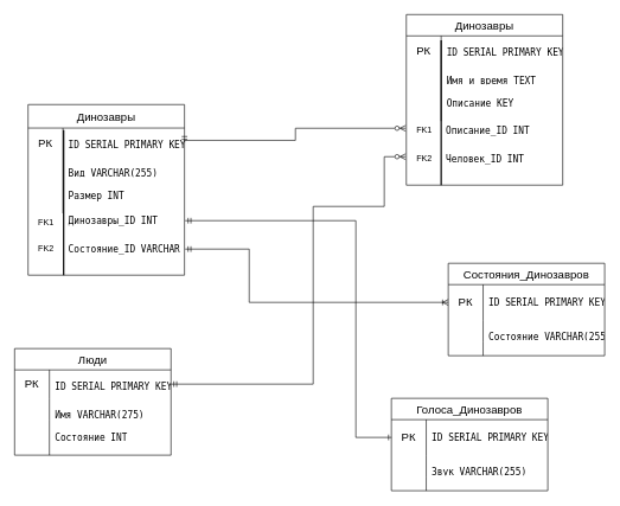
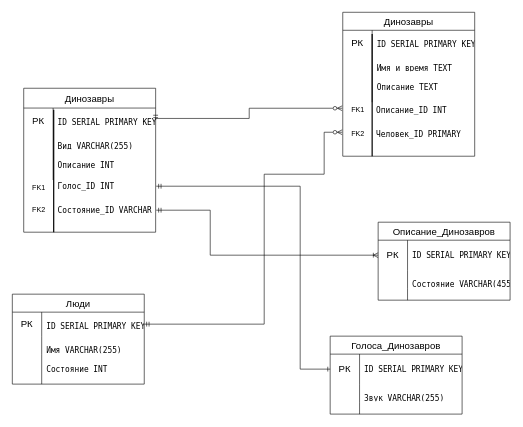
- <mxCell id="62" value="&lt;pre style=&quot;color: rgb(169, 183, 198); font-family: &amp;quot;JetBrains Mono&amp;quot;, monospace; font-size: 9.8pt;&quot;&gt;&lt;font color=&quot;#000000&quot;&gt;Описание KEY&lt;/font&gt;&lt;/pre&gt;" style="shape=partialRectangle;html=1;whiteSpace=wrap;connectable=0;fillColor=none;top=0;left=0;bottom=0;right=0;align=left;spacingLeft=6;overflow=hidden;strokeColor=inherit;fontSize=16;" parent="60" vertex="1"><mxGeometry x="49" width="171" height="50" as="geometry"><mxRectangle width="171" height="50" as="alternateBounds" /></mxGeometry></mxCell>
+ <mxCell id="62" value="&lt;pre style=&quot;color: rgb(169, 183, 198); font-family: &amp;quot;JetBrains Mono&amp;quot;, monospace; font-size: 9.8pt;&quot;&gt;&lt;font color=&quot;#000000&quot;&gt;Описание TEXT&lt;/font&gt;&lt;/pre&gt;" style="shape=partialRectangle;html=1;whiteSpace=wrap;connectable=0;fillColor=none;top=0;left=0;bottom=0;right=0;align=left;spacingLeft=6;overflow=hidden;strokeColor=inherit;fontSize=16;" parent="60" vertex="1"><mxGeometry x="49" width="171" height="50" as="geometry"><mxRectangle width="171" height="50" as="alternateBounds" /></mxGeometry></mxCell>
- <mxCell id="65" value="&lt;pre style=&quot;color: rgb(169, 183, 198); font-family: &amp;quot;JetBrains Mono&amp;quot;, monospace; font-size: 9.8pt;&quot;&gt;&lt;font color=&quot;#000000&quot;&gt;Человек_ID INT&lt;/font&gt;&lt;/pre&gt;" style="shape=partialRectangle;html=1;whiteSpace=wrap;connectable=0;fillColor=none;top=0;left=0;bottom=0;right=0;align=left;spacingLeft=6;overflow=hidden;strokeColor=inherit;fontSize=16;" parent="52" vertex="1"><mxGeometry x="49" y="180.004" width="171" height="46.154" as="geometry"><mxRectangle width="171" height="50" as="alternateBounds" /></mxGeometry></mxCell>
+ <mxCell id="65" value="&lt;pre style=&quot;color: rgb(169, 183, 198); font-family: &amp;quot;JetBrains Mono&amp;quot;, monospace; font-size: 9.8pt;&quot;&gt;&lt;font color=&quot;#000000&quot;&gt;Человек_ID PRIMARY&lt;/font&gt;&lt;/pre&gt;" style="shape=partialRectangle;html=1;whiteSpace=wrap;connectable=0;fillColor=none;top=0;left=0;bottom=0;right=0;align=left;spacingLeft=6;overflow=hidden;strokeColor=inherit;fontSize=16;" parent="52" vertex="1"><mxGeometry x="49" y="180.004" width="171" height="46.154" as="geometry"><mxRectangle width="171" height="50" as="alternateBounds" /></mxGeometry></mxCell>
- <mxCell id="46" value="&lt;pre style=&quot;color: rgb(169, 183, 198); font-family: &amp;quot;JetBrains Mono&amp;quot;, monospace; font-size: 9.8pt;&quot;&gt;&lt;font color=&quot;#000000&quot;&gt;Размер INT&lt;/font&gt;&lt;/pre&gt;" style="shape=partialRectangle;html=1;whiteSpace=wrap;connectable=0;fillColor=none;top=0;left=0;bottom=0;right=0;align=left;spacingLeft=6;overflow=hidden;strokeColor=inherit;fontSize=16;" parent="44" vertex="1"><mxGeometry x="49" width="171" height="50" as="geometry"><mxRectangle width="171" height="50" as="alternateBounds" /></mxGeometry></mxCell>
+ <mxCell id="46" value="&lt;pre style=&quot;color: rgb(169, 183, 198); font-family: &amp;quot;JetBrains Mono&amp;quot;, monospace; font-size: 9.8pt;&quot;&gt;&lt;font color=&quot;#000000&quot;&gt;Описание INT&lt;/font&gt;&lt;/pre&gt;" style="shape=partialRectangle;html=1;whiteSpace=wrap;connectable=0;fillColor=none;top=0;left=0;bottom=0;right=0;align=left;spacingLeft=6;overflow=hidden;strokeColor=inherit;fontSize=16;" parent="44" vertex="1"><mxGeometry x="49" width="171" height="50" as="geometry"><mxRectangle width="171" height="50" as="alternateBounds" /></mxGeometry></mxCell>
- <mxCell id="48" value="&lt;pre style=&quot;color: rgb(169, 183, 198); font-family: &amp;quot;JetBrains Mono&amp;quot;, monospace; font-size: 9.8pt;&quot;&gt;&lt;font color=&quot;#000000&quot;&gt;Динозавры_ID INT&lt;/font&gt;&lt;/pre&gt;" style="shape=partialRectangle;html=1;whiteSpace=wrap;connectable=0;fillColor=none;top=0;left=0;bottom=0;right=0;align=left;spacingLeft=6;overflow=hidden;strokeColor=inherit;fontSize=16;" parent="36" vertex="1"><mxGeometry x="49" y="140.001" width="171" height="46.154" as="geometry"><mxRectangle width="171" height="50" as="alternateBounds" /></mxGeometry></mxCell>
+ <mxCell id="48" value="&lt;pre style=&quot;color: rgb(169, 183, 198); font-family: &amp;quot;JetBrains Mono&amp;quot;, monospace; font-size: 9.8pt;&quot;&gt;&lt;font color=&quot;#000000&quot;&gt;Голос_ID INT&lt;/font&gt;&lt;/pre&gt;" style="shape=partialRectangle;html=1;whiteSpace=wrap;connectable=0;fillColor=none;top=0;left=0;bottom=0;right=0;align=left;spacingLeft=6;overflow=hidden;strokeColor=inherit;fontSize=16;" parent="36" vertex="1"><mxGeometry x="49" y="140.001" width="171" height="46.154" as="geometry"><mxRectangle width="171" height="50" as="alternateBounds" /></mxGeometry></mxCell>
- <mxCell id="6" value="Состояния_Динозавров" style="shape=table;startSize=30;container=1;collapsible=0;childLayout=tableLayout;fixedRows=1;rowLines=0;fontStyle=0;strokeColor=default;fontSize=16;" parent="1" vertex="1"><mxGeometry x="630" y="370" width="220" height="130" as="geometry" /></mxCell>
+ <mxCell id="6" value="Описание_Динозавров" style="shape=table;startSize=30;container=1;collapsible=0;childLayout=tableLayout;fixedRows=1;rowLines=0;fontStyle=0;strokeColor=default;fontSize=16;" parent="1" vertex="1"><mxGeometry x="630" y="370" width="220" height="130" as="geometry" /></mxCell>
- <mxCell id="12" value="&lt;pre style=&quot;color: rgb(169, 183, 198); font-family: &amp;quot;JetBrains Mono&amp;quot;, monospace; font-size: 9.8pt;&quot;&gt;&lt;font color=&quot;#000000&quot;&gt;Состояние VARCHAR(255)&lt;/font&gt;&lt;/pre&gt;" style="shape=partialRectangle;html=1;whiteSpace=wrap;connectable=0;fillColor=none;top=0;left=0;bottom=0;right=0;align=left;spacingLeft=6;overflow=hidden;strokeColor=inherit;fontSize=16;" parent="10" vertex="1"><mxGeometry x="49" width="171" height="30" as="geometry"><mxRectangle width="171" height="30" as="alternateBounds" /></mxGeometry></mxCell>
+ <mxCell id="12" value="&lt;pre style=&quot;color: rgb(169, 183, 198); font-family: &amp;quot;JetBrains Mono&amp;quot;, monospace; font-size: 9.8pt;&quot;&gt;&lt;font color=&quot;#000000&quot;&gt;Состояние VARCHAR(455)&lt;/font&gt;&lt;/pre&gt;" style="shape=partialRectangle;html=1;whiteSpace=wrap;connectable=0;fillColor=none;top=0;left=0;bottom=0;right=0;align=left;spacingLeft=6;overflow=hidden;strokeColor=inherit;fontSize=16;" parent="10" vertex="1"><mxGeometry x="49" width="171" height="30" as="geometry"><mxRectangle width="171" height="30" as="alternateBounds" /></mxGeometry></mxCell>
- <mxCell id="32" value="&lt;pre style=&quot;color: rgb(169, 183, 198); font-family: &amp;quot;JetBrains Mono&amp;quot;, monospace; font-size: 9.8pt;&quot;&gt;&lt;font color=&quot;#000000&quot;&gt;Имя VARCHAR(275)&lt;/font&gt;&lt;/pre&gt;" style="shape=partialRectangle;html=1;whiteSpace=wrap;connectable=0;fillColor=none;top=0;left=0;bottom=0;right=0;align=left;spacingLeft=6;overflow=hidden;strokeColor=inherit;fontSize=16;" parent="30" vertex="1"><mxGeometry x="49" width="171" height="30" as="geometry"><mxRectangle width="171" height="30" as="alternateBounds" /></mxGeometry></mxCell>
+ <mxCell id="32" value="&lt;pre style=&quot;color: rgb(169, 183, 198); font-family: &amp;quot;JetBrains Mono&amp;quot;, monospace; font-size: 9.8pt;&quot;&gt;&lt;font color=&quot;#000000&quot;&gt;Имя VARCHAR(255)&lt;/font&gt;&lt;/pre&gt;" style="shape=partialRectangle;html=1;whiteSpace=wrap;connectable=0;fillColor=none;top=0;left=0;bottom=0;right=0;align=left;spacingLeft=6;overflow=hidden;strokeColor=inherit;fontSize=16;" parent="30" vertex="1"><mxGeometry x="49" width="171" height="30" as="geometry"><mxRectangle width="171" height="30" as="alternateBounds" /></mxGeometry></mxCell>
